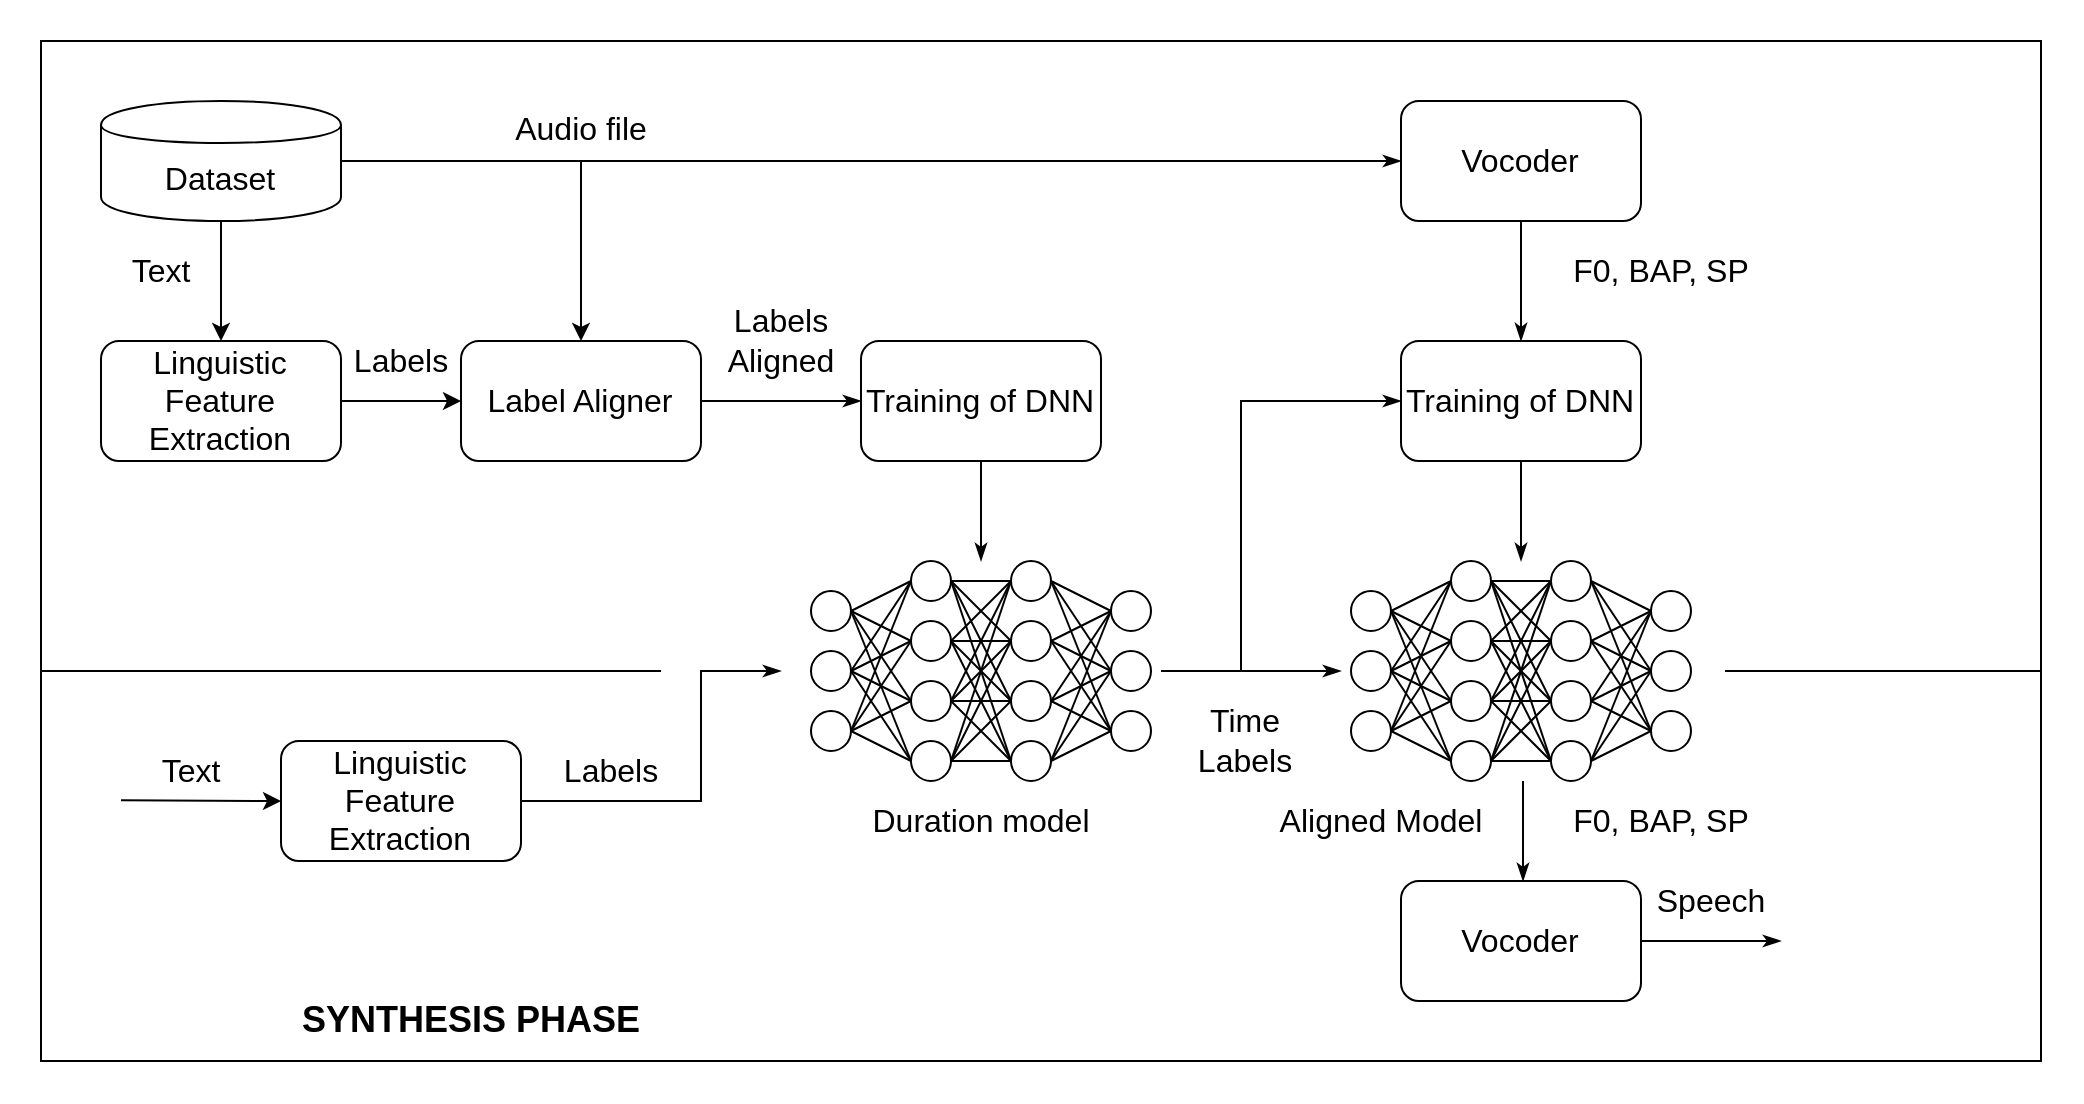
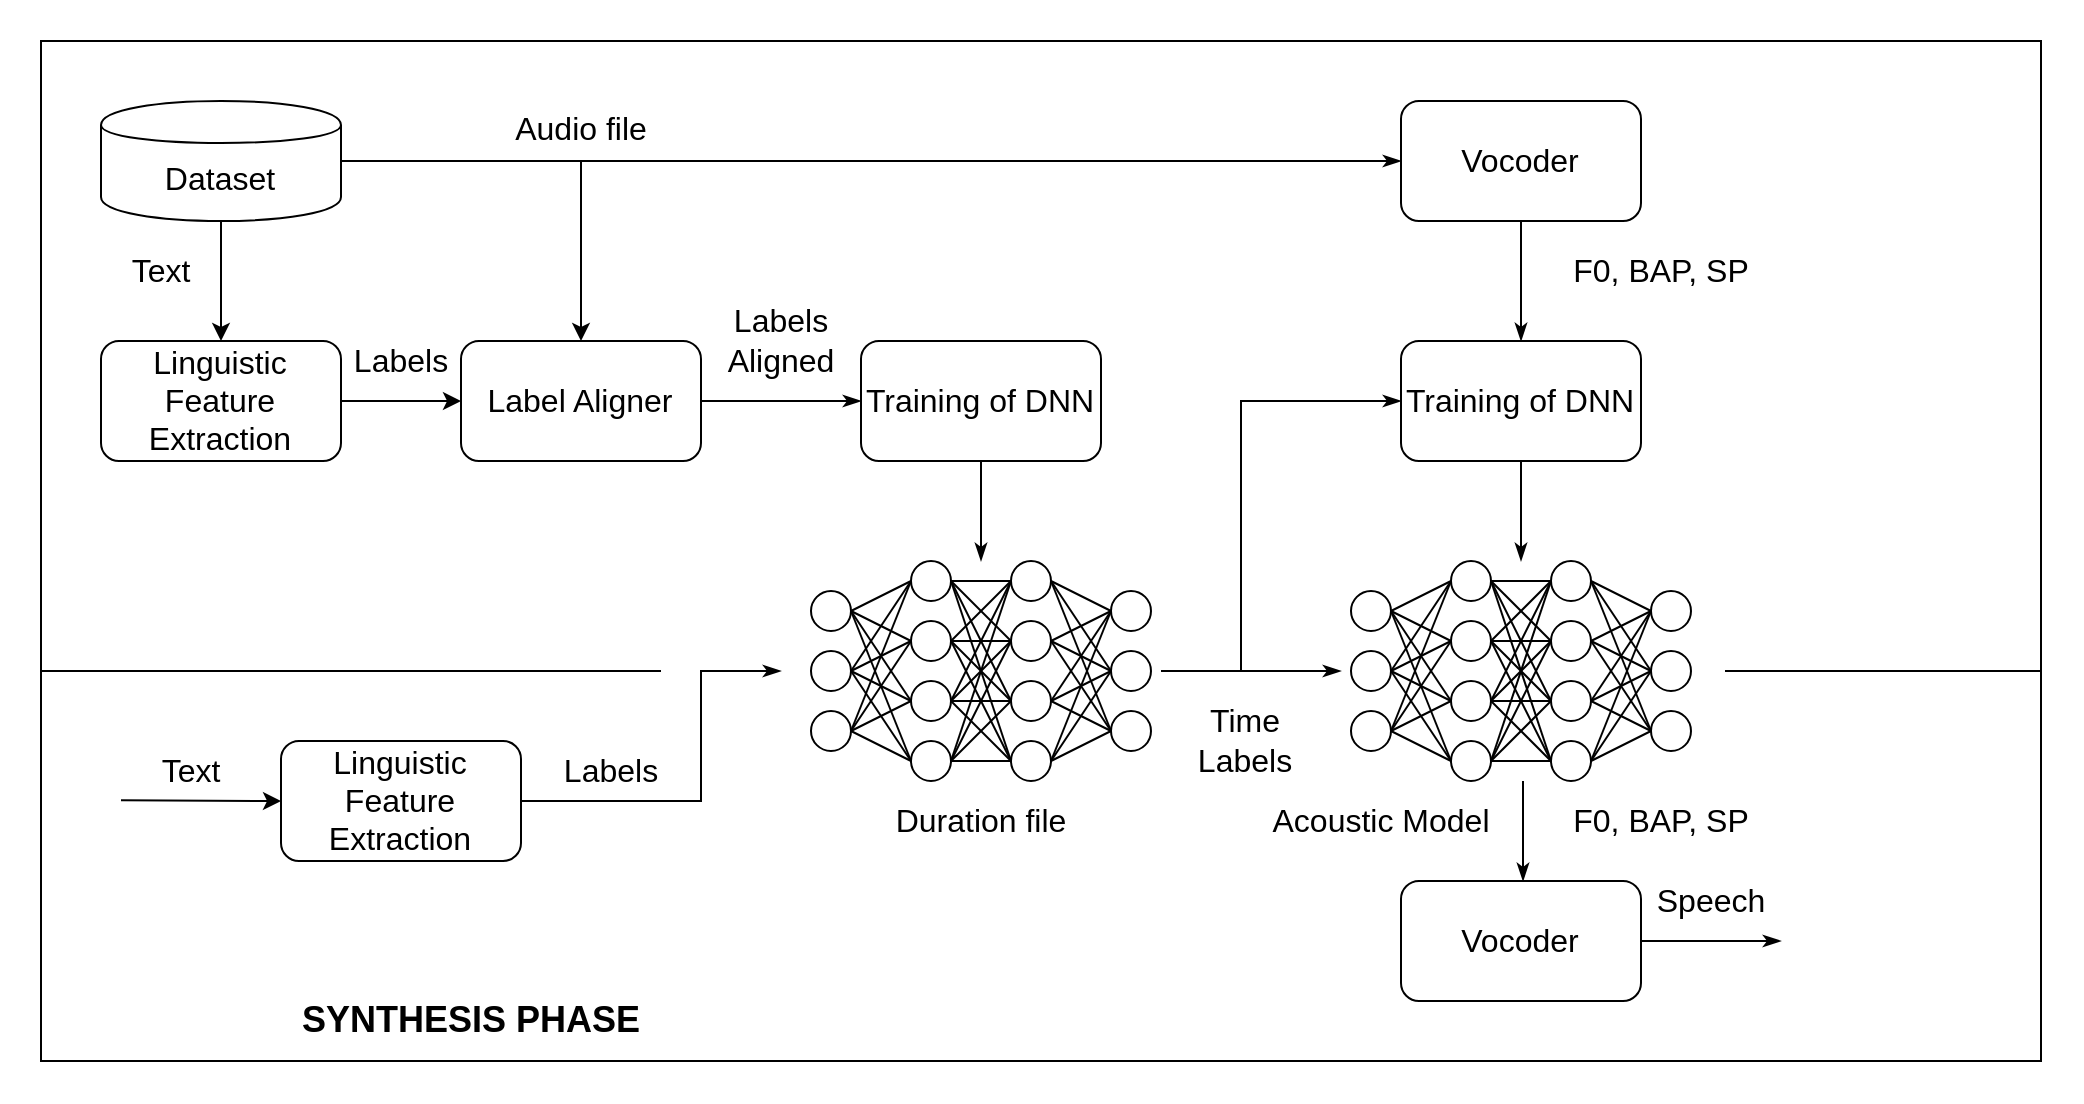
- <mxCell id="281" value="Duration model" style="text;html=1;align=center;verticalAlign=middle;resizable=0;points=[];autosize=1;fontSize=16;" vertex="1" parent="141"><mxGeometry x="430" y="400" width="120" height="20" as="geometry" /></mxCell>
+ <mxCell id="281" value="Duration file" style="text;html=1;align=center;verticalAlign=middle;resizable=0;points=[];autosize=1;fontSize=16;" vertex="1" parent="141"><mxGeometry x="430" y="400" width="120" height="20" as="geometry" /></mxCell>
- <mxCell id="282" value="Aligned Model" style="text;html=1;align=center;verticalAlign=middle;resizable=0;points=[];autosize=1;fontSize=16;" vertex="1" parent="141"><mxGeometry x="630" y="400" width="120" height="20" as="geometry" /></mxCell>
+ <mxCell id="282" value="Acoustic Model" style="text;html=1;align=center;verticalAlign=middle;resizable=0;points=[];autosize=1;fontSize=16;" vertex="1" parent="141"><mxGeometry x="630" y="400" width="120" height="20" as="geometry" /></mxCell>
